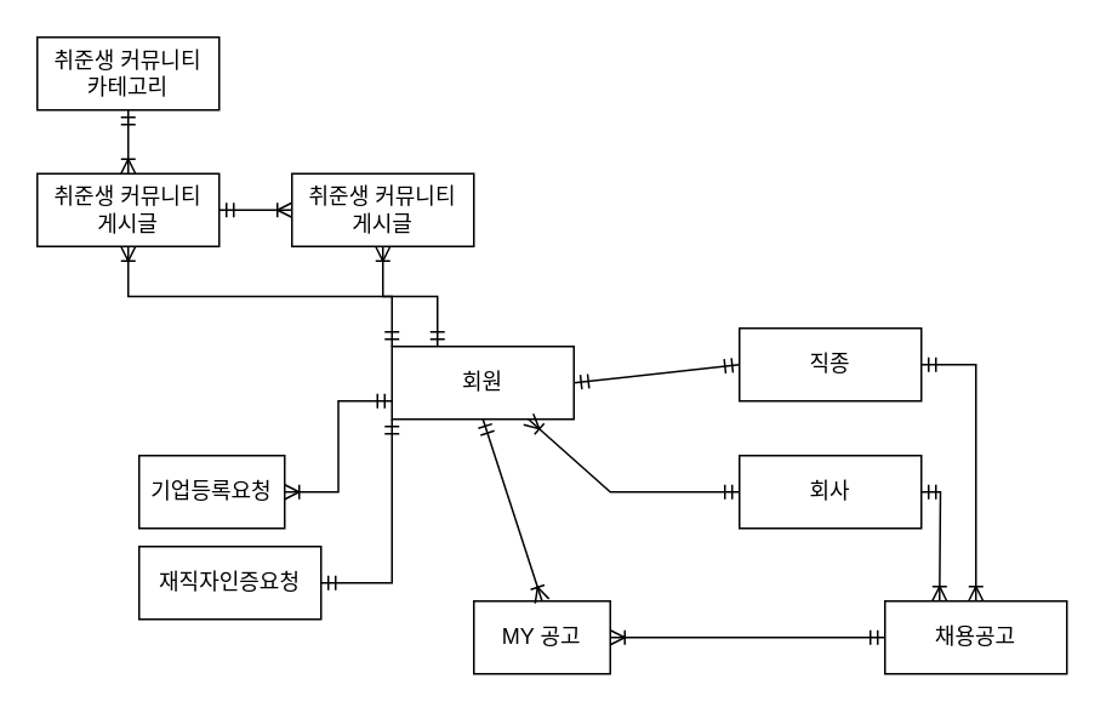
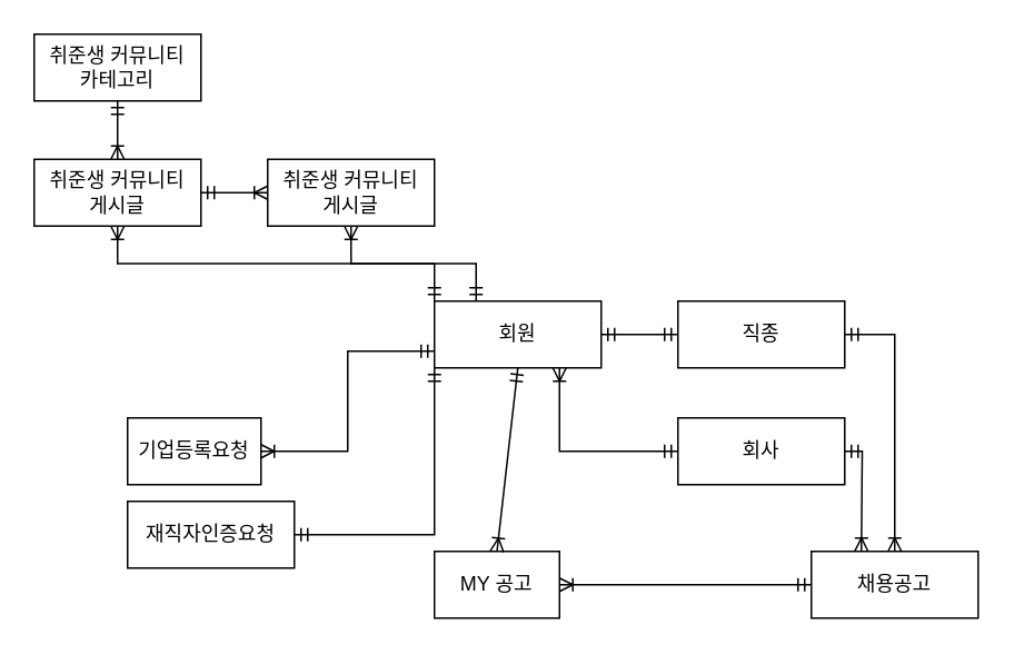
- <mxCell id="2" value="회원" style="whiteSpace=wrap;html=1;align=center;" vertex="1" parent="1"><mxGeometry x="215" y="190" width="100" height="40" as="geometry" /></mxCell>
+ <mxCell id="2" value="회원" style="whiteSpace=wrap;html=1;align=center;" vertex="1" parent="1"><mxGeometry x="260" y="180" width="100" height="40" as="geometry" /></mxCell>
